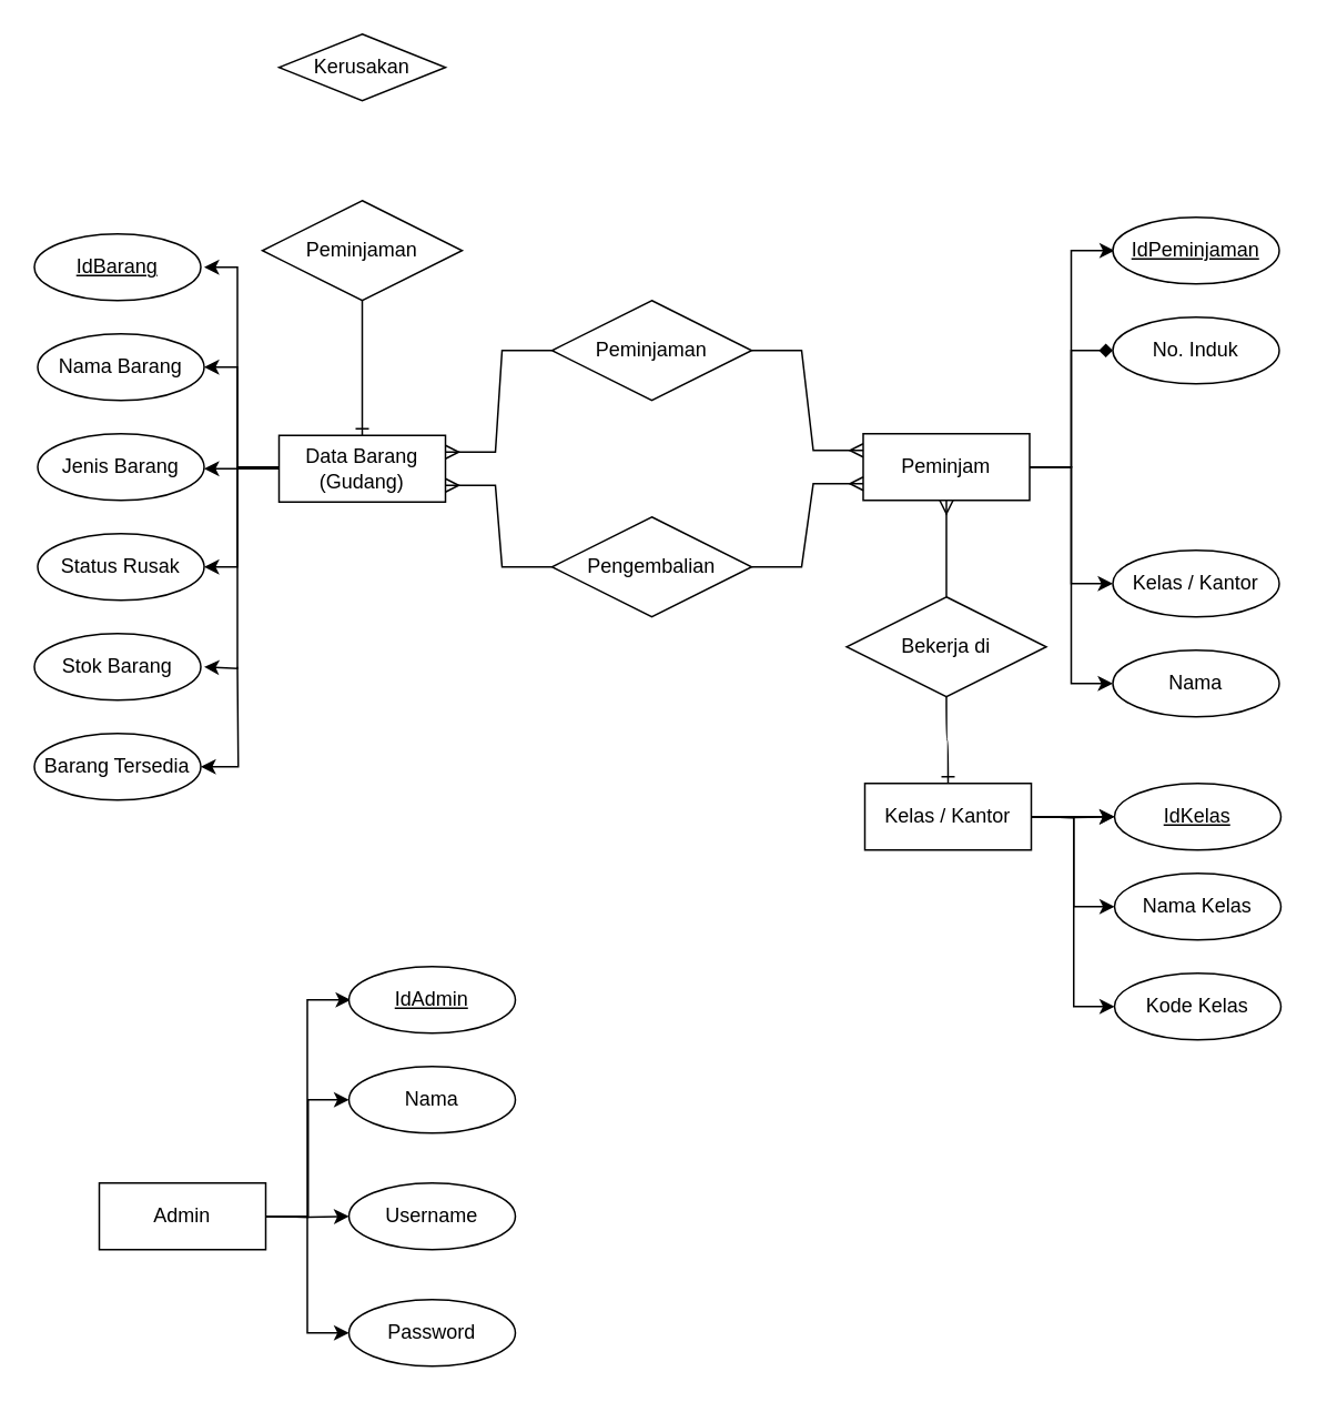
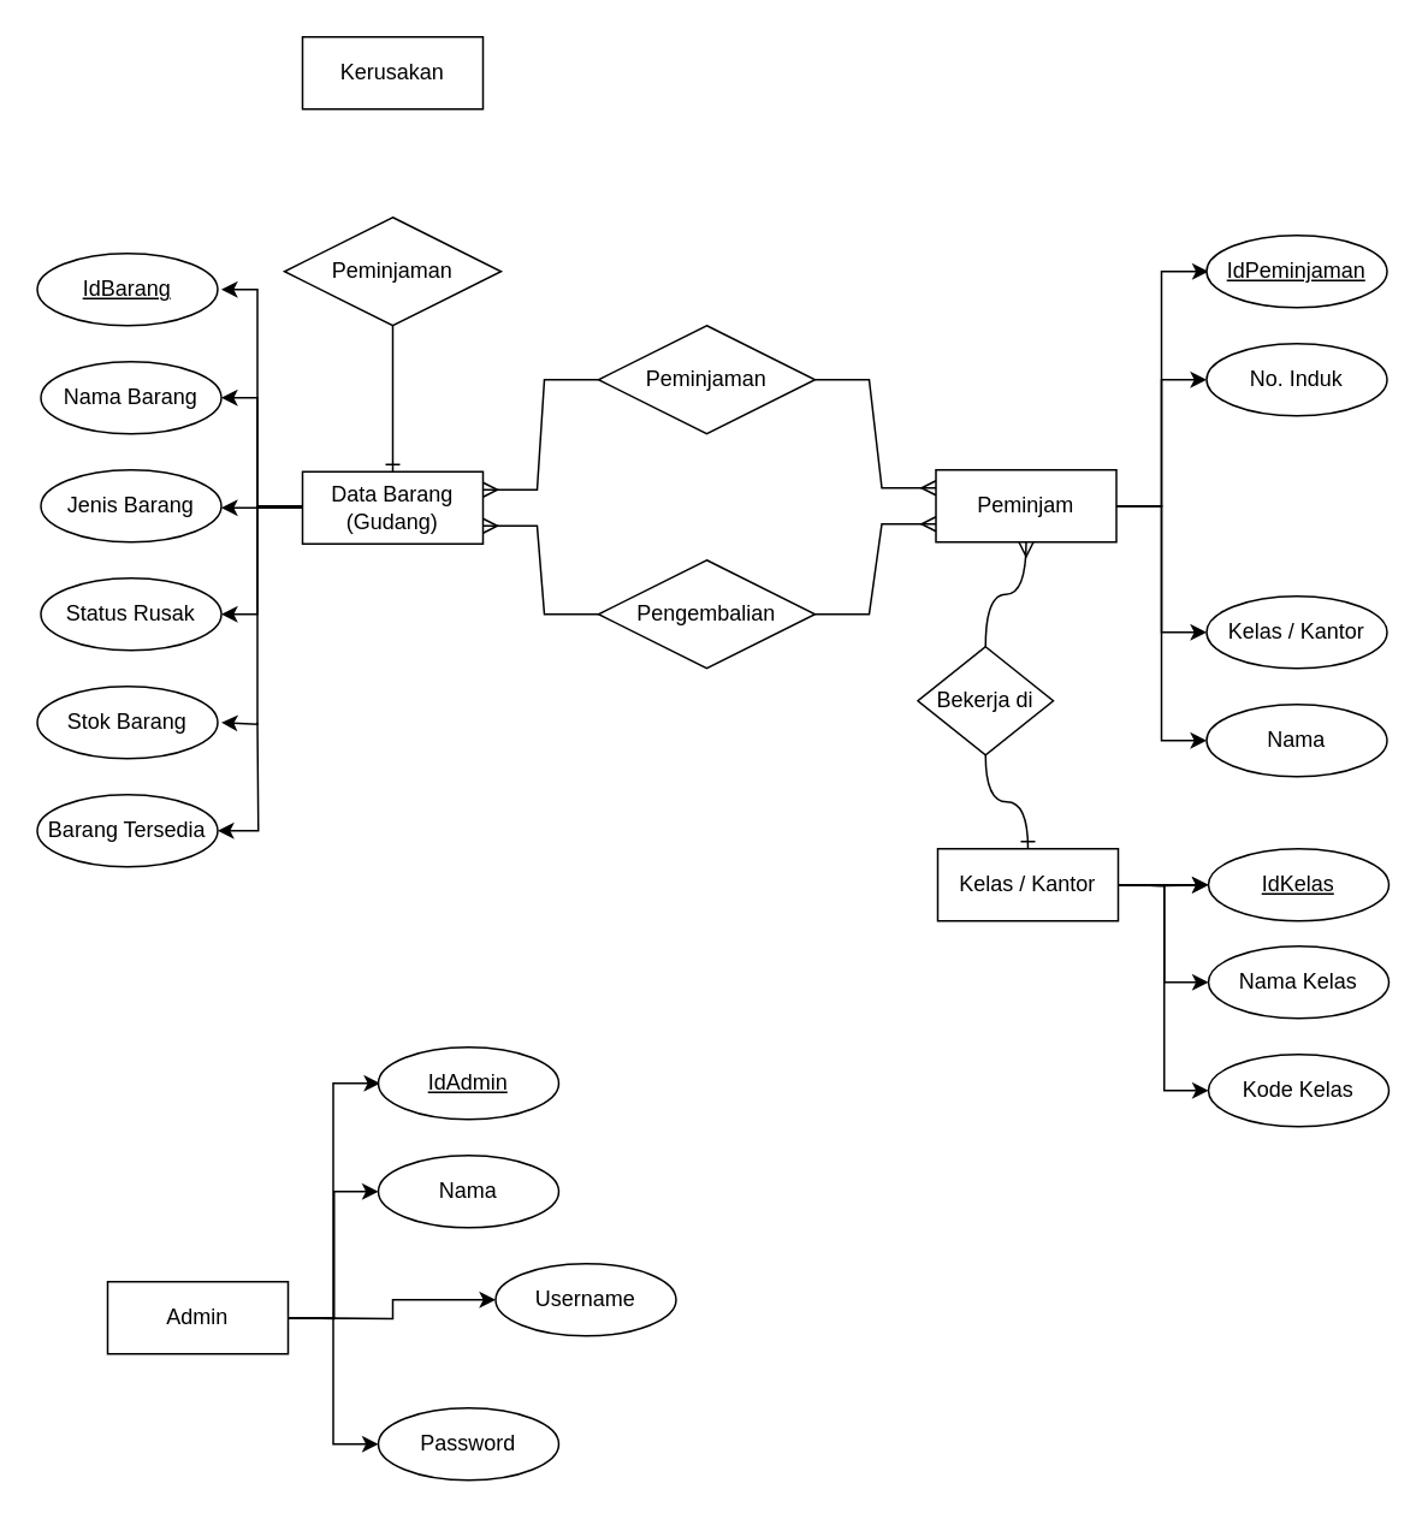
- <mxCell id="14" value="Kerusakan" style="rhombus;whiteSpace=wrap;html=1;align=center;" vertex="1" parent="1"><mxGeometry x="167" y="20" width="100" height="40" as="geometry" /></mxCell>
+ <mxCell id="14" value="Kerusakan" style="whiteSpace=wrap;html=1;align=center;" vertex="1" parent="1"><mxGeometry x="167" y="20" width="100" height="40" as="geometry" /></mxCell>
- <mxCell id="3" style="edgeStyle=orthogonalEdgeStyle;rounded=0;orthogonalLoop=1;jettySize=auto;html=1;entryX=0;entryY=0.5;entryDx=0;entryDy=0;endArrow=diamond;" edge="1" parent="1" source="6" target="7"><mxGeometry relative="1" as="geometry" /></mxCell>
+ <mxCell id="3" style="edgeStyle=orthogonalEdgeStyle;rounded=0;orthogonalLoop=1;jettySize=auto;html=1;entryX=0;entryY=0.5;entryDx=0;entryDy=0;" edge="1" parent="1" source="6" target="7"><mxGeometry relative="1" as="geometry" /></mxCell>
- <mxCell id="41" value="Bekerja di" style="shape=rhombus;perimeter=rhombusPerimeter;whiteSpace=wrap;html=1;align=center;" vertex="1" parent="1"><mxGeometry x="508" y="358" width="120" height="60" as="geometry" /></mxCell>
+ <mxCell id="41" value="Bekerja di" style="shape=rhombus;perimeter=rhombusPerimeter;whiteSpace=wrap;html=1;align=center;" vertex="1" parent="1"><mxGeometry x="508" y="358" width="75" height="60" as="geometry" /></mxCell>
- <mxCell id="22" value="Username" style="ellipse;whiteSpace=wrap;html=1;align=center;" vertex="1" parent="1"><mxGeometry x="209" y="710" width="100" height="40" as="geometry" /></mxCell>
+ <mxCell id="22" value="Username" style="ellipse;whiteSpace=wrap;html=1;align=center;" vertex="1" parent="1"><mxGeometry x="274" y="700" width="100" height="40" as="geometry" /></mxCell>
